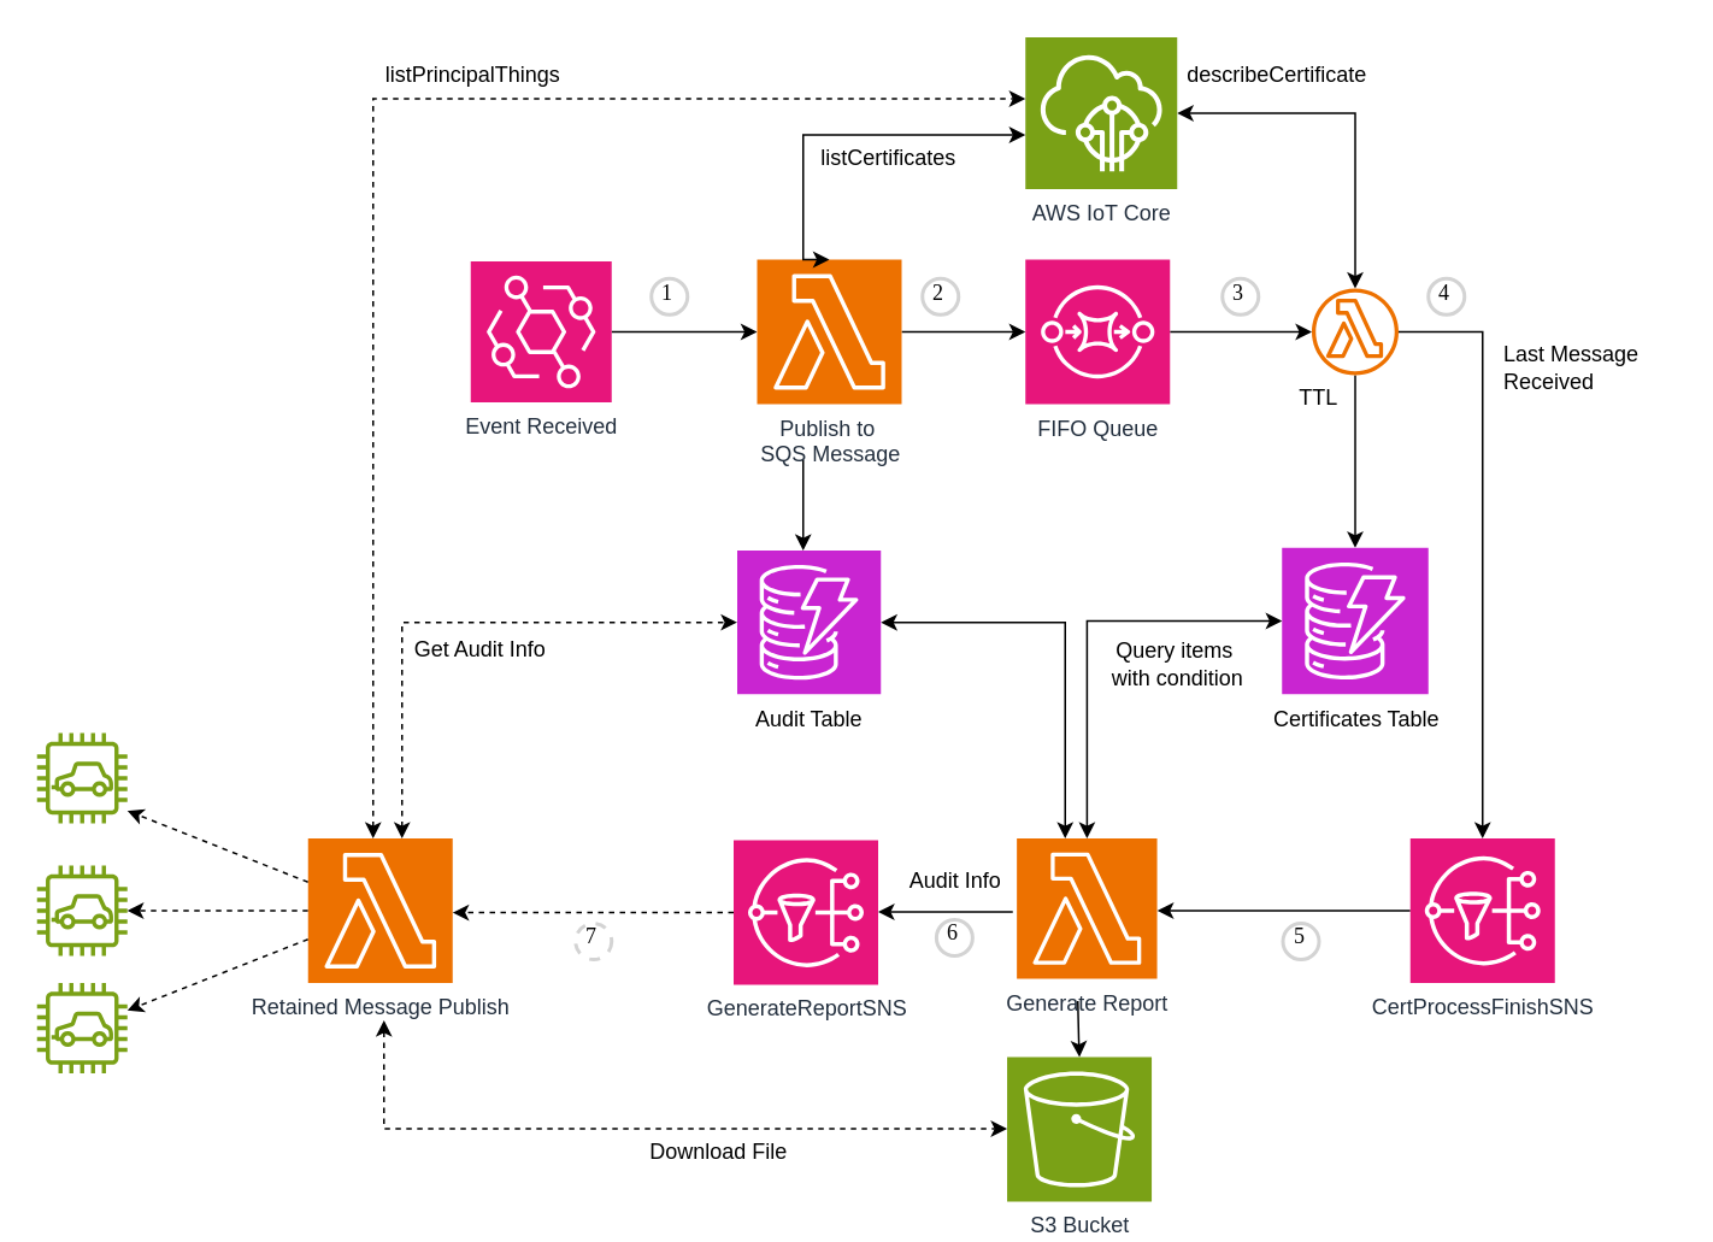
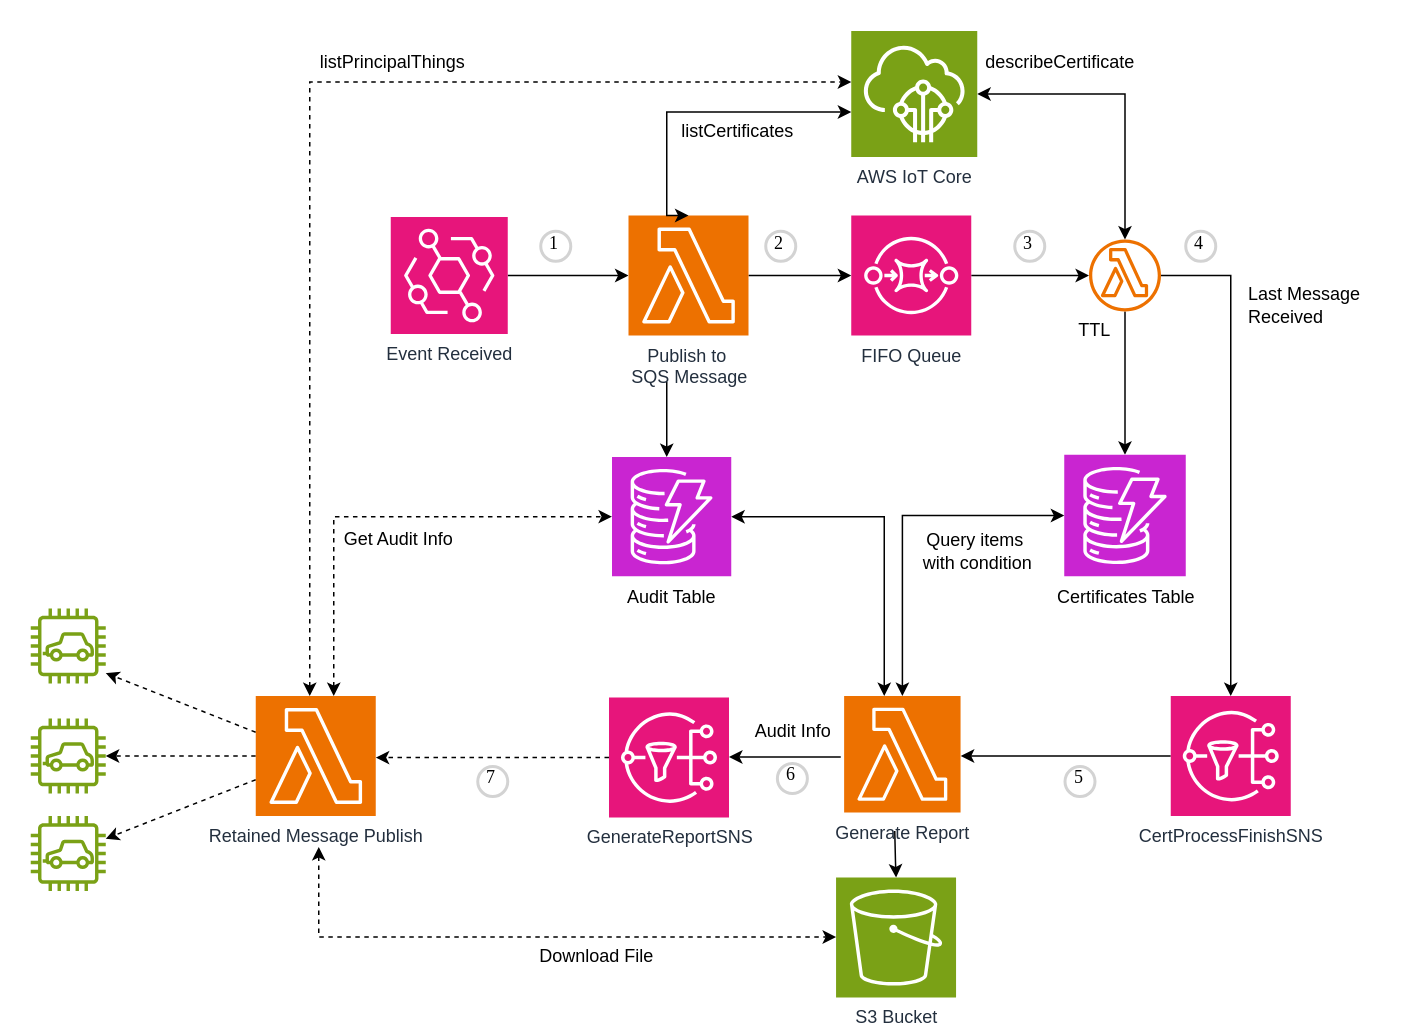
- <mxCell id="52" value="7" style="ellipse;whiteSpace=wrap;html=1;aspect=fixed;strokeWidth=2;fontFamily=Tahoma;spacingBottom=4;spacingRight=2;strokeColor=#d3d3d3;dashed=1;" parent="1" vertex="1"><mxGeometry x="318" y="510.37" width="20" height="20" as="geometry" /></mxCell>
+ <mxCell id="52" value="7" style="ellipse;whiteSpace=wrap;html=1;aspect=fixed;strokeWidth=2;fontFamily=Tahoma;spacingBottom=4;spacingRight=2;strokeColor=#d3d3d3;" parent="1" vertex="1"><mxGeometry x="318" y="510.37" width="20" height="20" as="geometry" /></mxCell>
